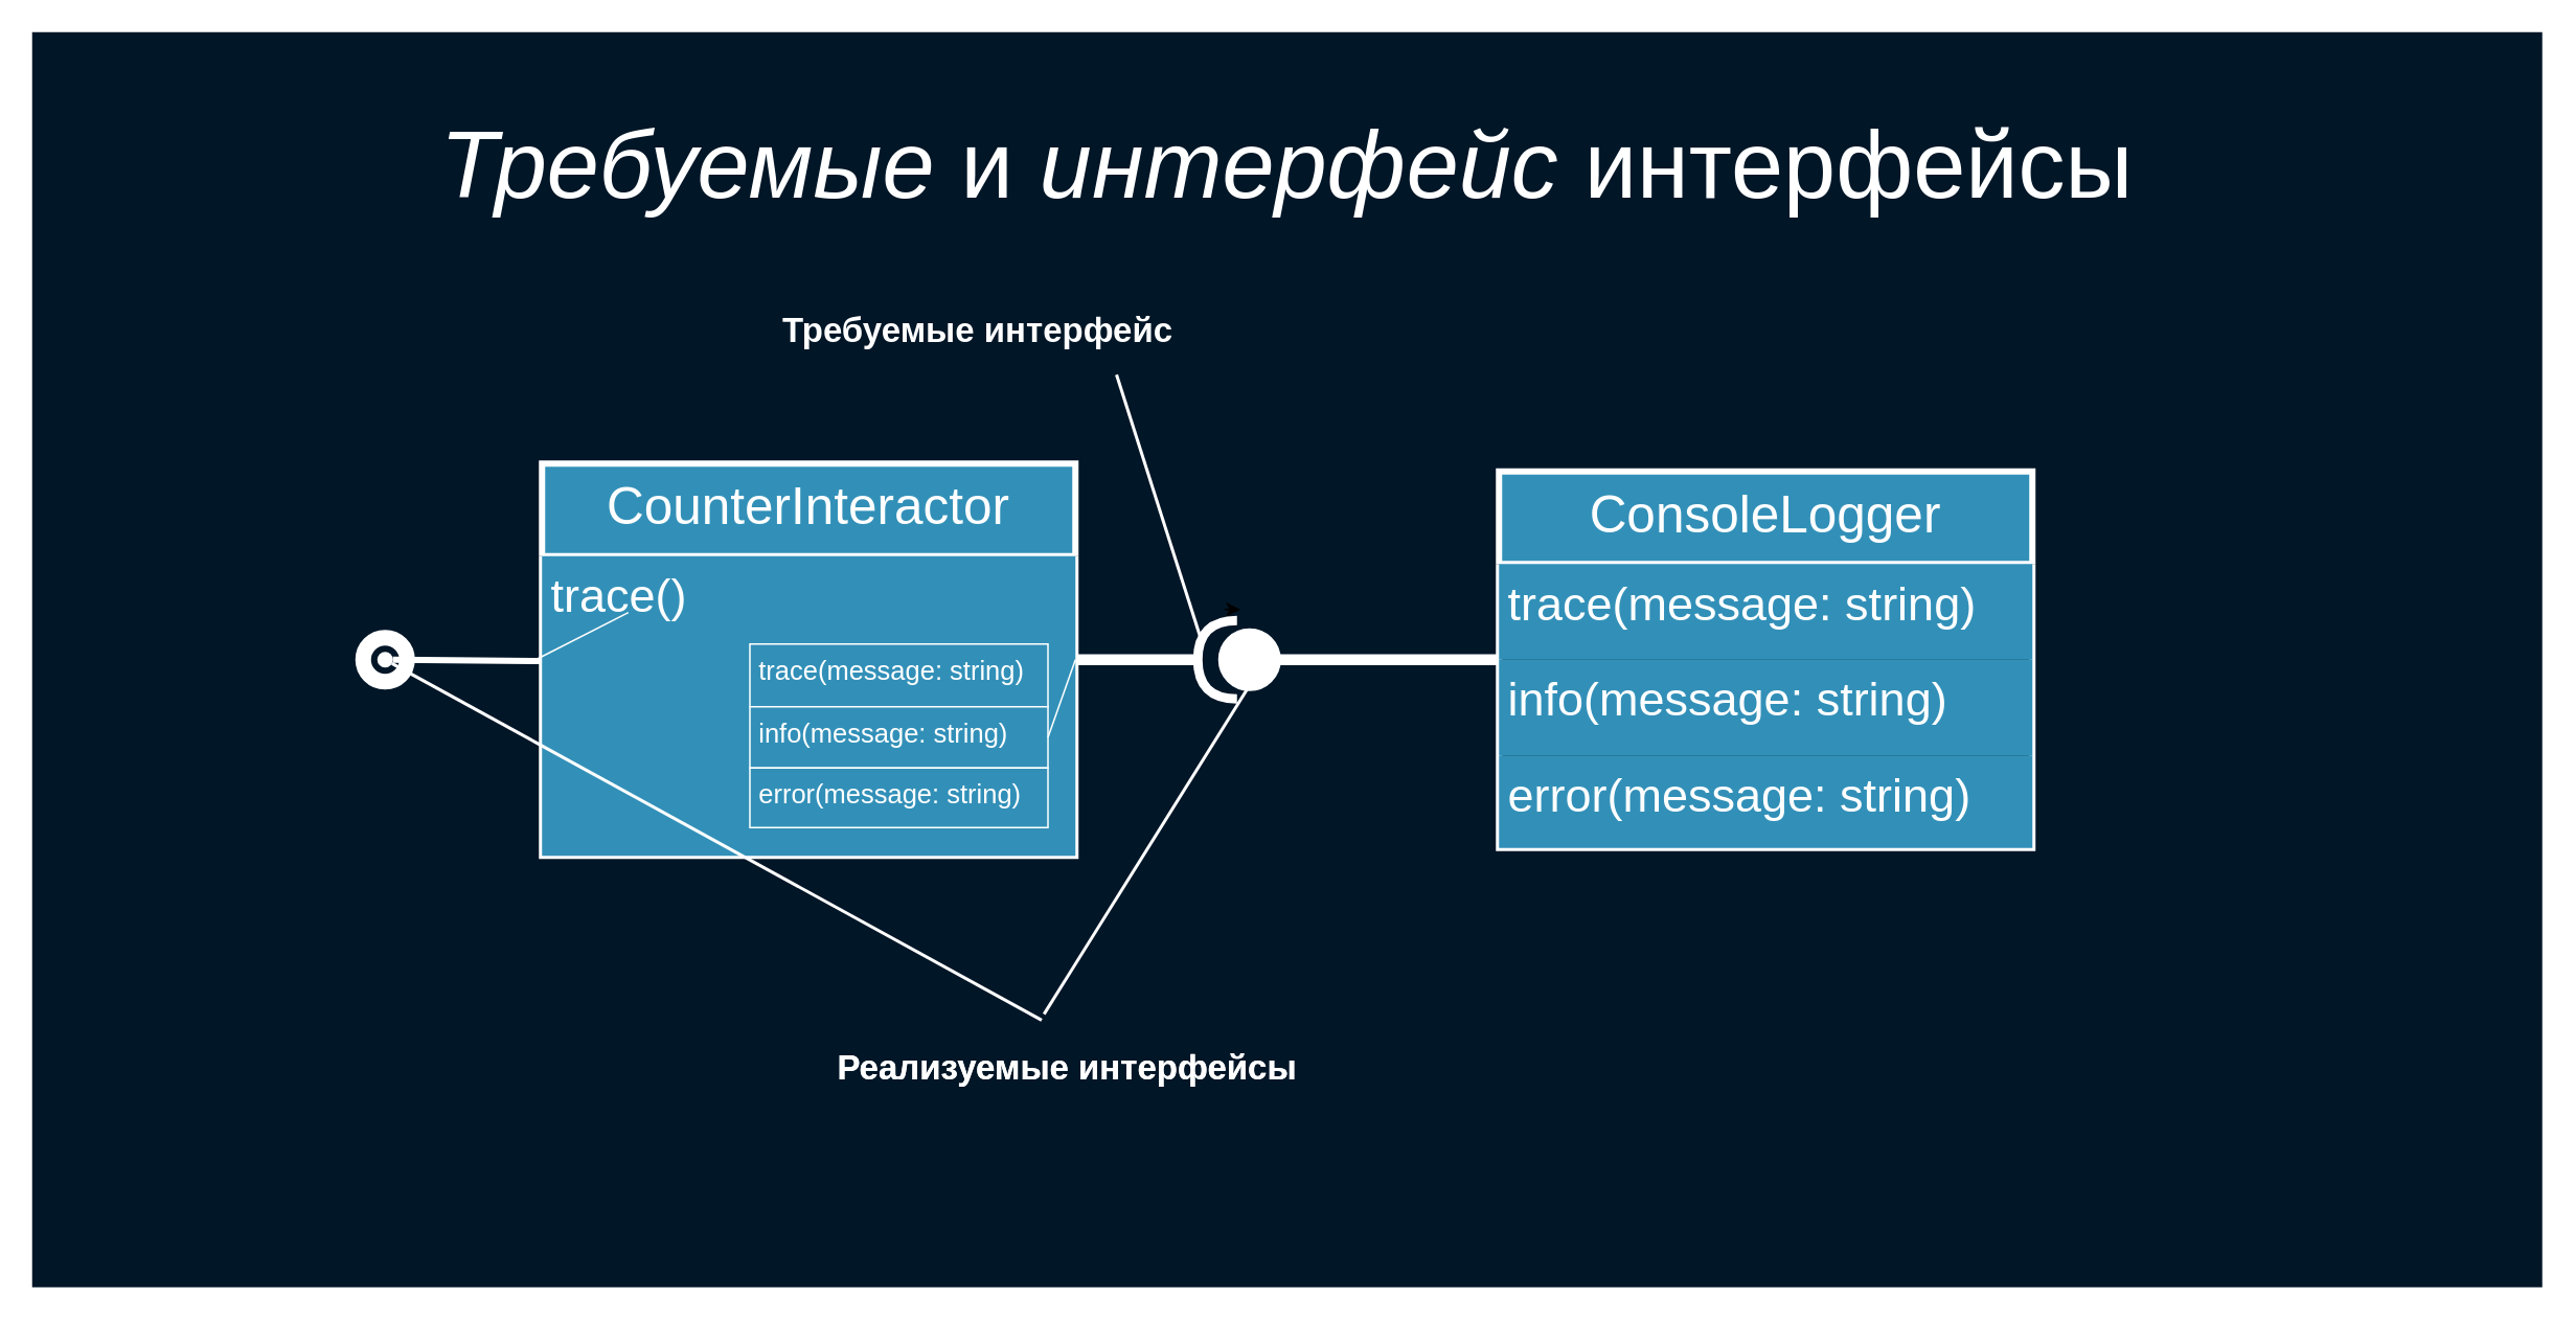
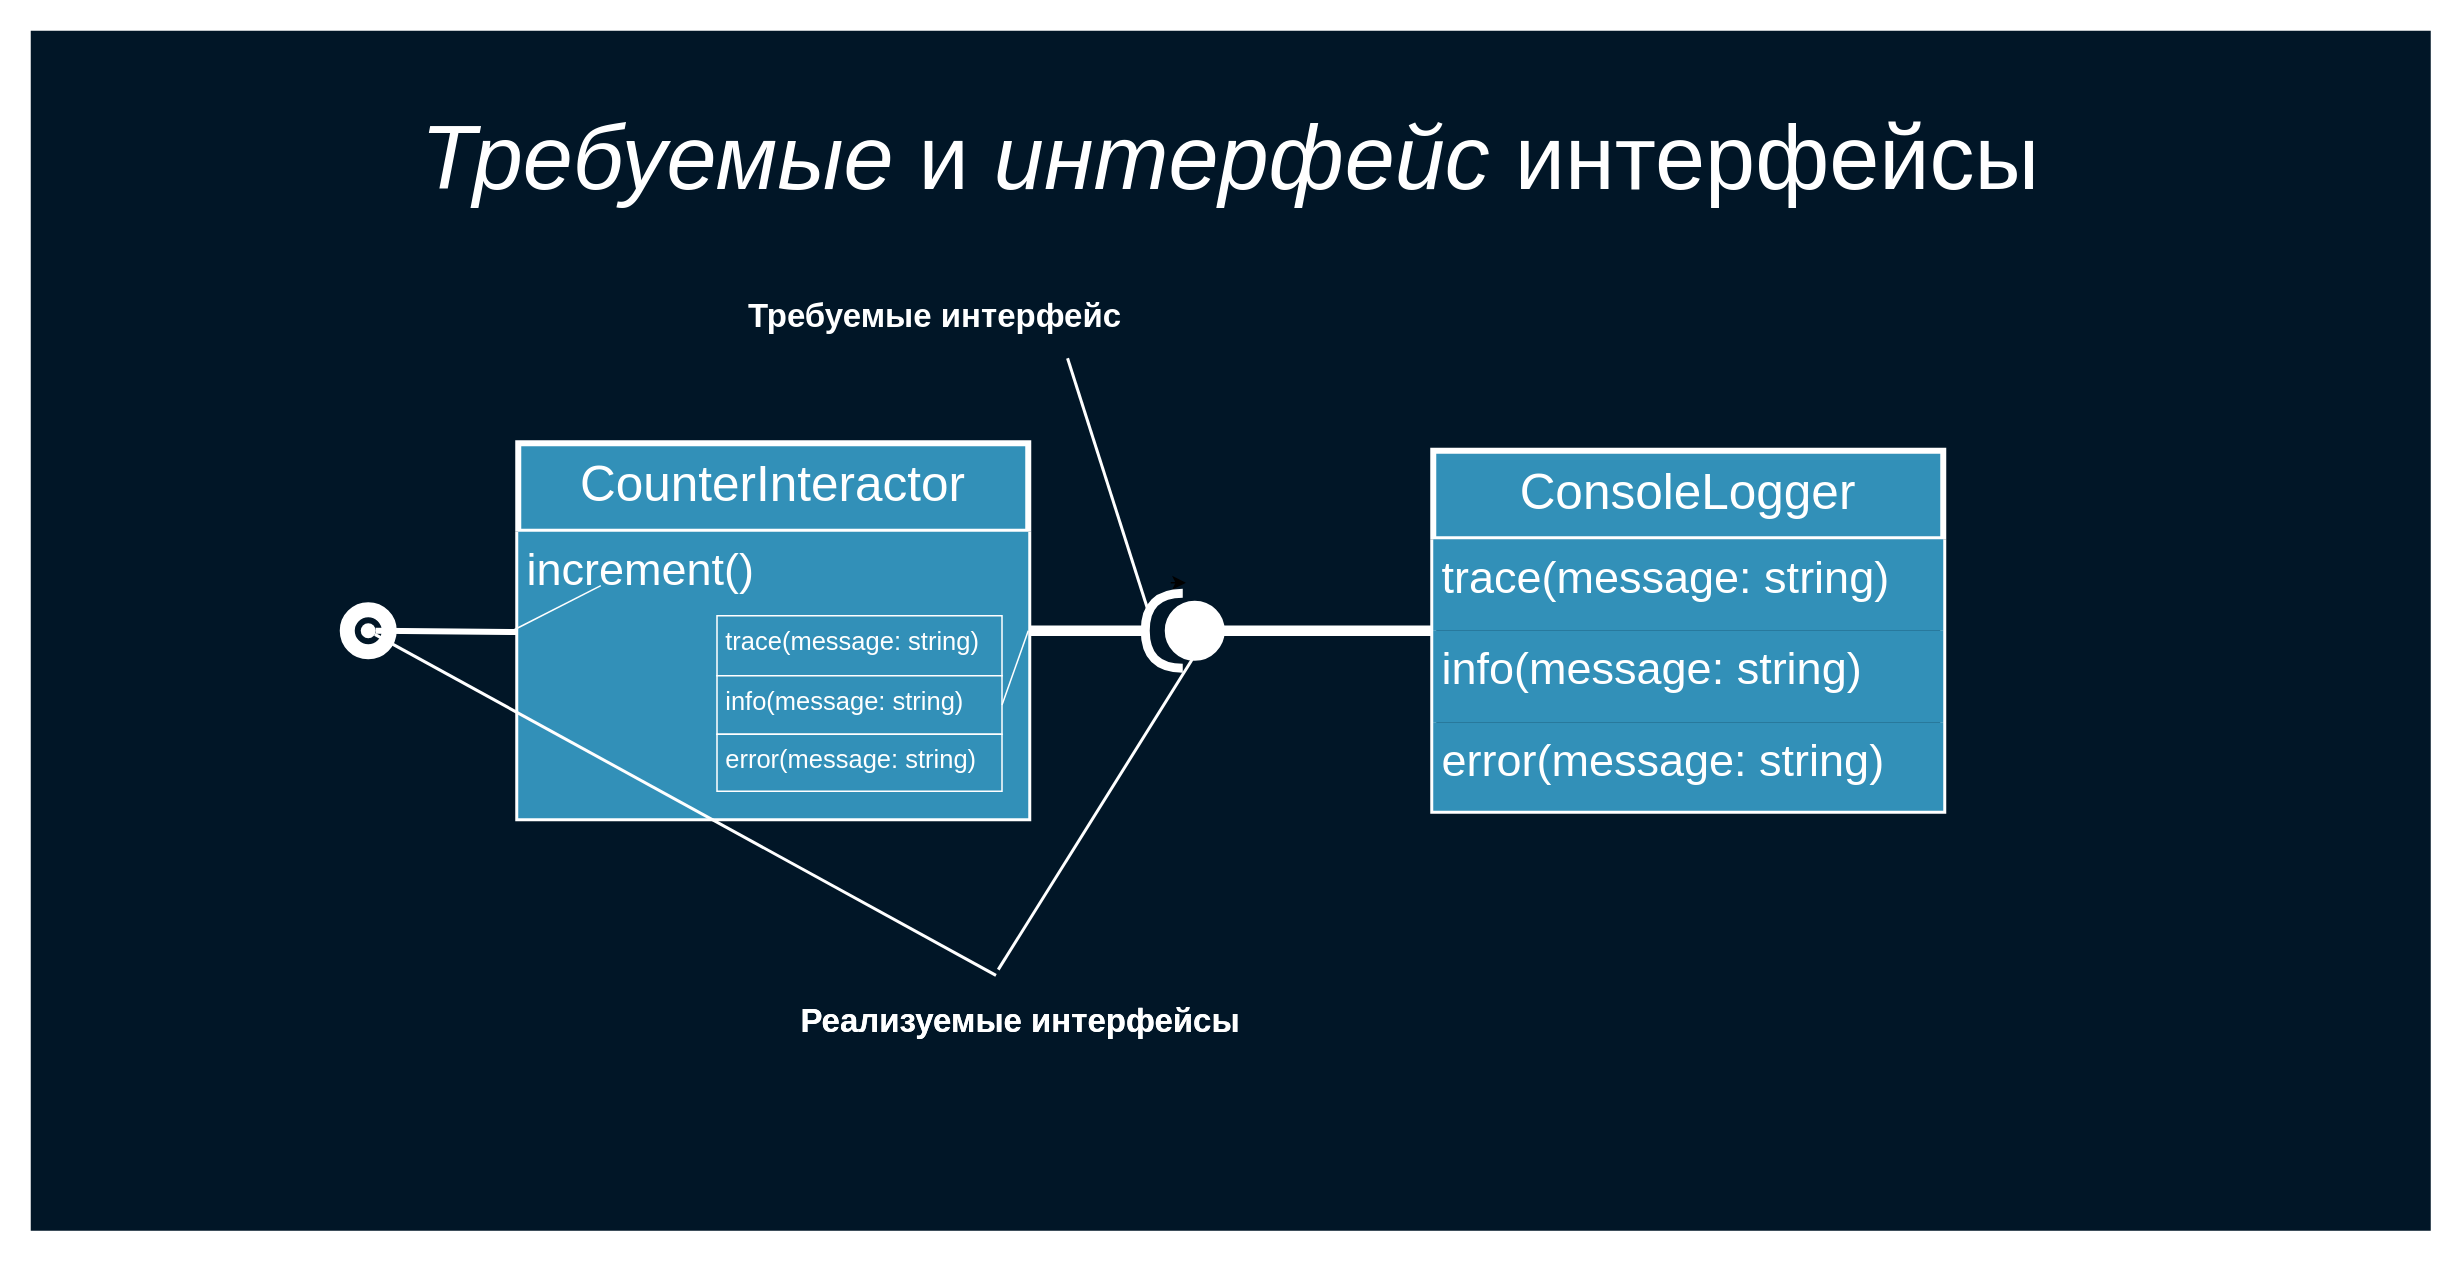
- <mxCell id="11" value="trace()" style="text;strokeColor=none;fillColor=#3290B8;align=left;verticalAlign=top;spacingLeft=4;spacingRight=4;overflow=hidden;rotatable=0;points=[[0,0.5],[1,0.5]];portConstraint=eastwest;fontColor=#FFFFFF;fontSize=30;labelBackgroundColor=none;" parent="10" vertex="1"><mxGeometry y="59" width="340" height="191" as="geometry" /></mxCell>
+ <mxCell id="11" value="increment()" style="text;strokeColor=none;fillColor=#3290B8;align=left;verticalAlign=top;spacingLeft=4;spacingRight=4;overflow=hidden;rotatable=0;points=[[0,0.5],[1,0.5]];portConstraint=eastwest;fontColor=#FFFFFF;fontSize=30;labelBackgroundColor=none;" parent="10" vertex="1"><mxGeometry y="59" width="340" height="191" as="geometry" /></mxCell>
